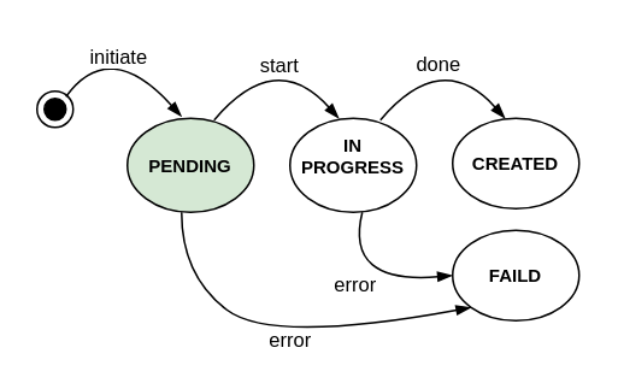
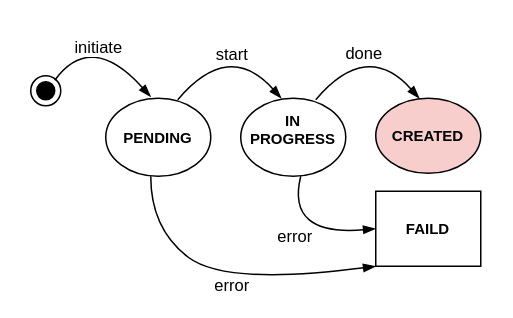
- <mxCell id="3" value="&lt;font style=&quot;font-size: 10px&quot;&gt;&lt;b&gt;CREATED&lt;/b&gt;&lt;/font&gt;" style="ellipse;whiteSpace=wrap;html=1;" vertex="1" parent="1"><mxGeometry x="250" y="65" width="70" height="50" as="geometry" /></mxCell>
+ <mxCell id="3" value="&lt;font style=&quot;font-size: 10px&quot;&gt;&lt;b&gt;CREATED&lt;/b&gt;&lt;/font&gt;" style="ellipse;whiteSpace=wrap;html=1;fillColor=#f8cecc;" vertex="1" parent="1"><mxGeometry x="250" y="65" width="70" height="50" as="geometry" /></mxCell>
- <mxCell id="8" value="&lt;span style=&quot;font-size: 10px&quot;&gt;&lt;b&gt;PENDING&lt;/b&gt;&lt;/span&gt;" style="ellipse;whiteSpace=wrap;html=1;fillColor=#d5e8d4;" vertex="1" parent="1"><mxGeometry x="70" y="65" width="70" height="52" as="geometry" /></mxCell>
+ <mxCell id="8" value="&lt;span style=&quot;font-size: 10px&quot;&gt;&lt;b&gt;PENDING&lt;/b&gt;&lt;/span&gt;" style="ellipse;whiteSpace=wrap;html=1;" vertex="1" parent="1"><mxGeometry x="70" y="65" width="70" height="52" as="geometry" /></mxCell>
- <mxCell id="4" value="&lt;font style=&quot;font-size: 10px&quot;&gt;&lt;b&gt;FAILD&lt;/b&gt;&lt;/font&gt;" style="ellipse;whiteSpace=wrap;html=1;" vertex="1" parent="1"><mxGeometry x="250" y="127" width="70" height="50" as="geometry" /></mxCell>
+ <mxCell id="4" value="&lt;font style=&quot;font-size: 10px&quot;&gt;&lt;b&gt;FAILD&lt;/b&gt;&lt;/font&gt;" style="whiteSpace=wrap;html=1;rounded=0;" vertex="1" parent="1"><mxGeometry x="250" y="127" width="70" height="50" as="geometry" /></mxCell>
